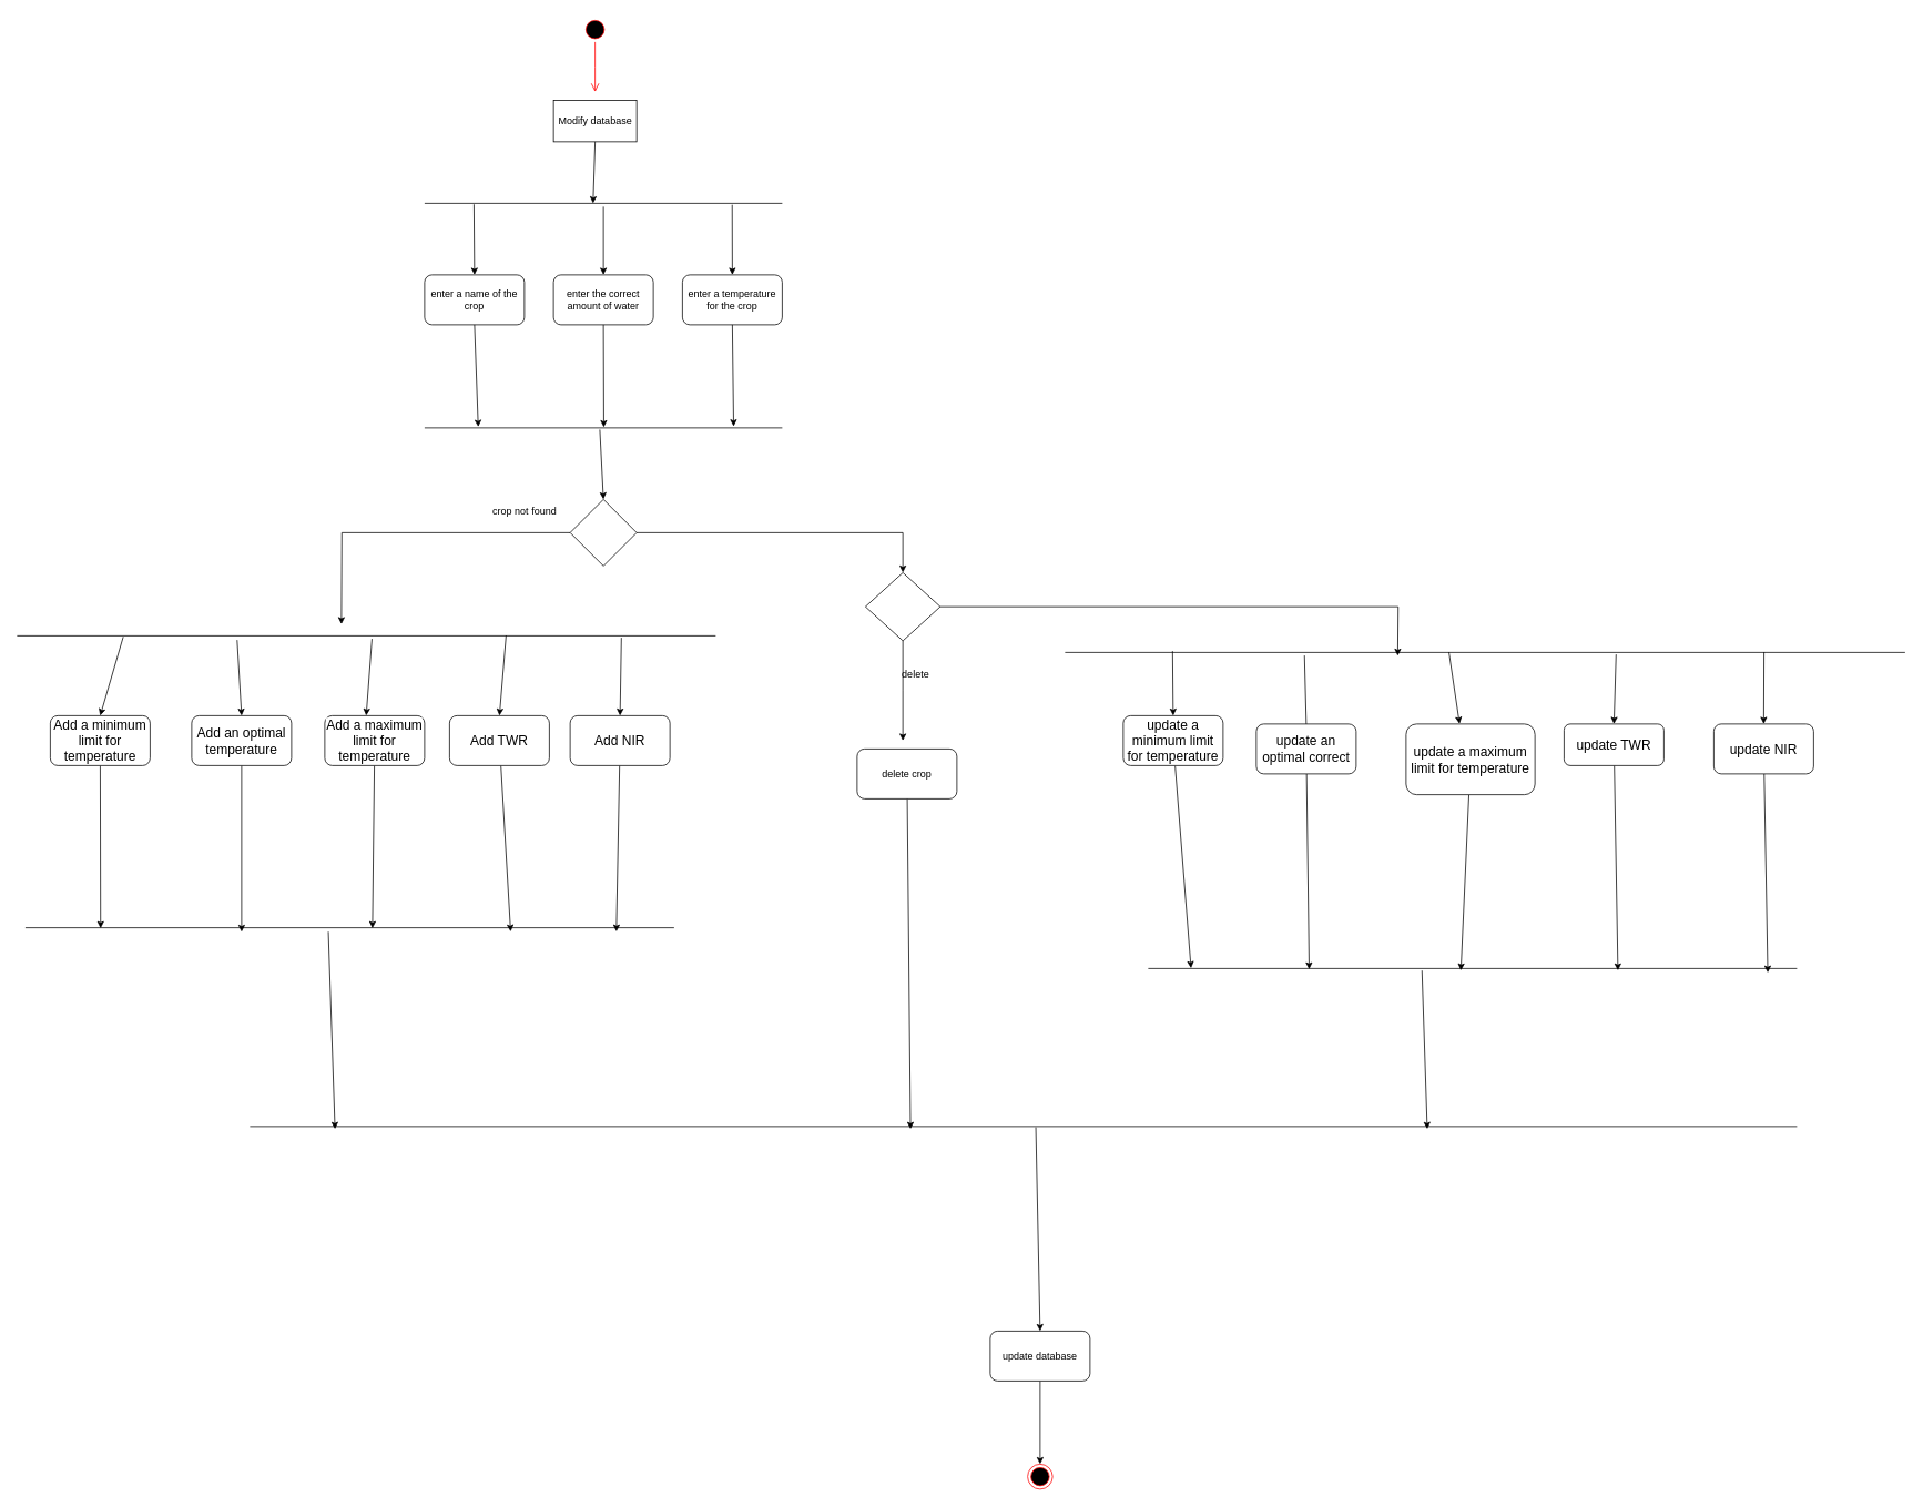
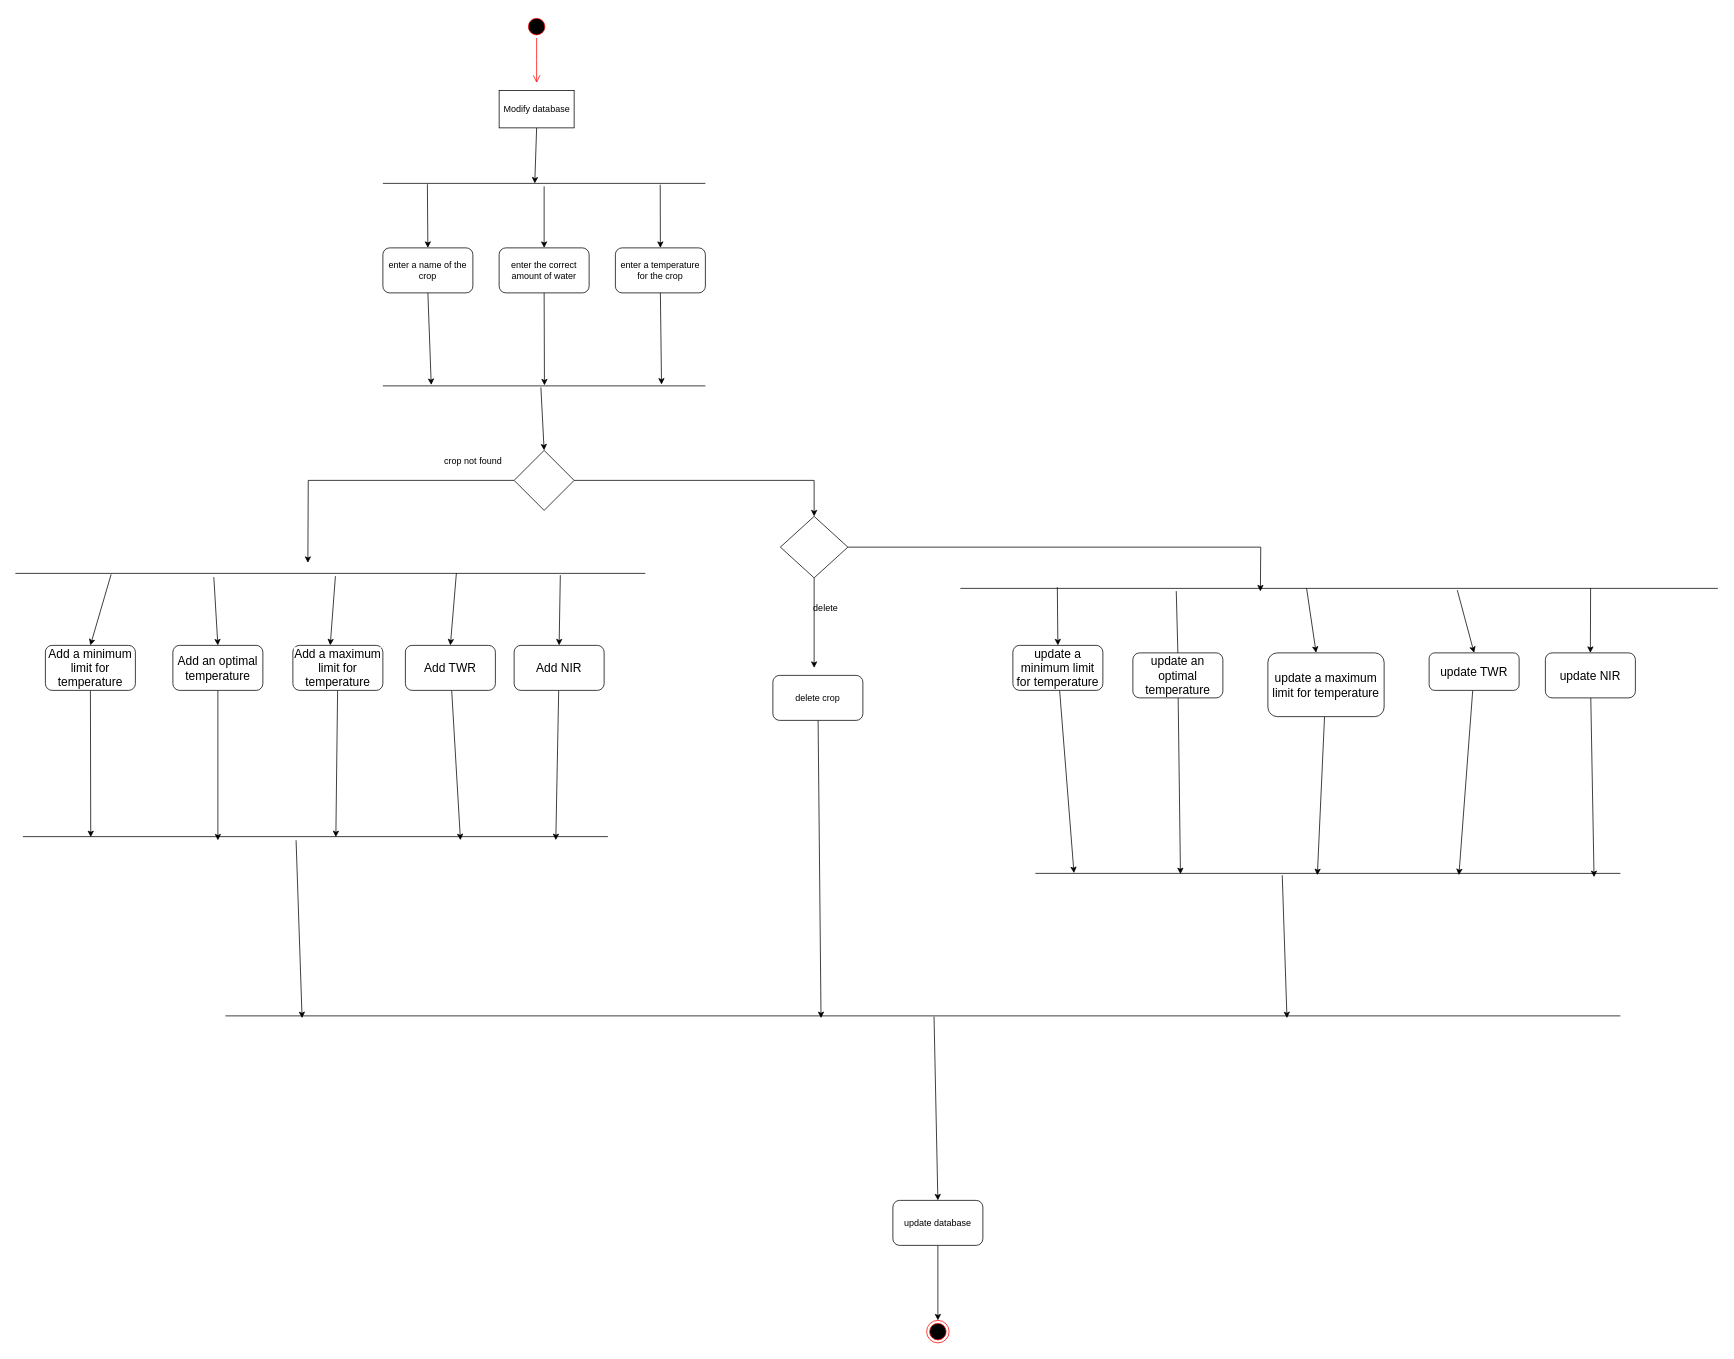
- <mxCell id="49" value="&lt;span style=&quot;font-size: 16px; background-color: rgb(255, 255, 255);&quot;&gt;update TWR&lt;/span&gt;" style="rounded=1;whiteSpace=wrap;html=1;" vertex="1" parent="1"><mxGeometry x="1880" y="870" width="120" height="50" as="geometry" /></mxCell>
+ <mxCell id="49" value="&lt;span style=&quot;font-size: 16px; background-color: rgb(255, 255, 255);&quot;&gt;update TWR&lt;/span&gt;" style="rounded=1;whiteSpace=wrap;html=1;" vertex="1" parent="1"><mxGeometry x="1905" y="870" width="120" height="50" as="geometry" /></mxCell>
- <mxCell id="65" value="&lt;span style=&quot;font-size: 16px; background-color: rgb(255, 255, 255);&quot;&gt;update an optimal correct&lt;/span&gt;" style="rounded=1;whiteSpace=wrap;html=1;" vertex="1" parent="1"><mxGeometry x="1510" y="870" width="120" height="60" as="geometry" /></mxCell>
+ <mxCell id="65" value="&lt;span style=&quot;font-size: 16px; background-color: rgb(255, 255, 255);&quot;&gt;update an optimal temperature&lt;/span&gt;" style="rounded=1;whiteSpace=wrap;html=1;" vertex="1" parent="1"><mxGeometry x="1510" y="870" width="120" height="60" as="geometry" /></mxCell>
